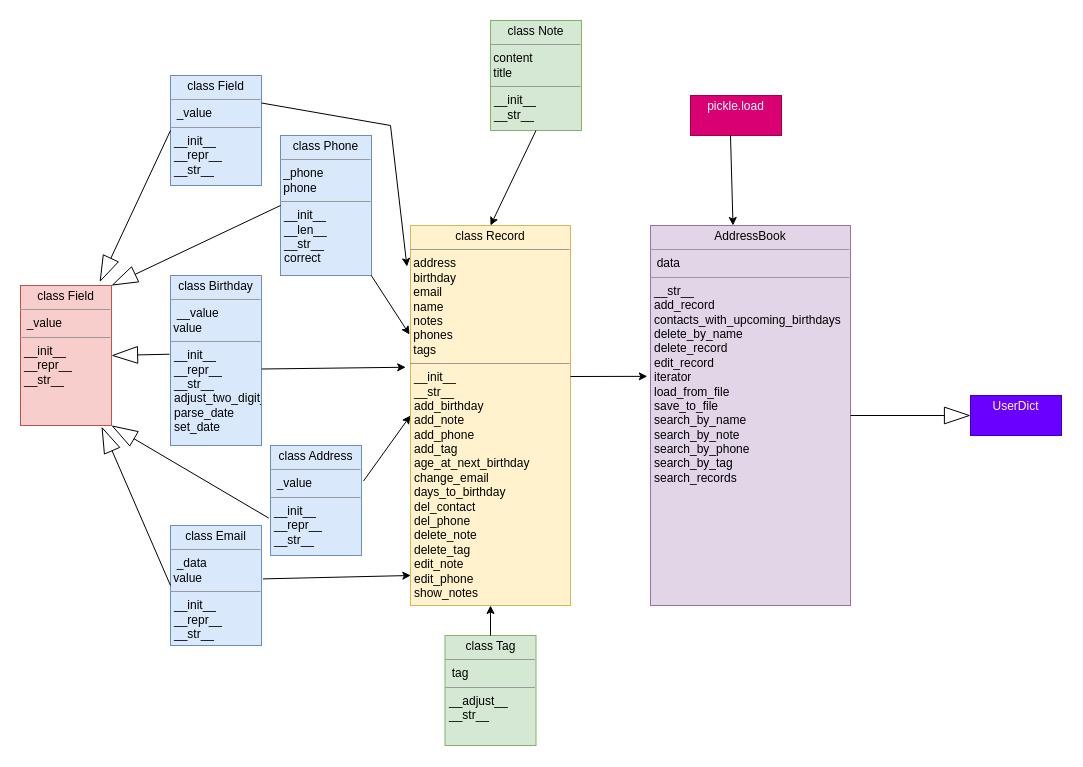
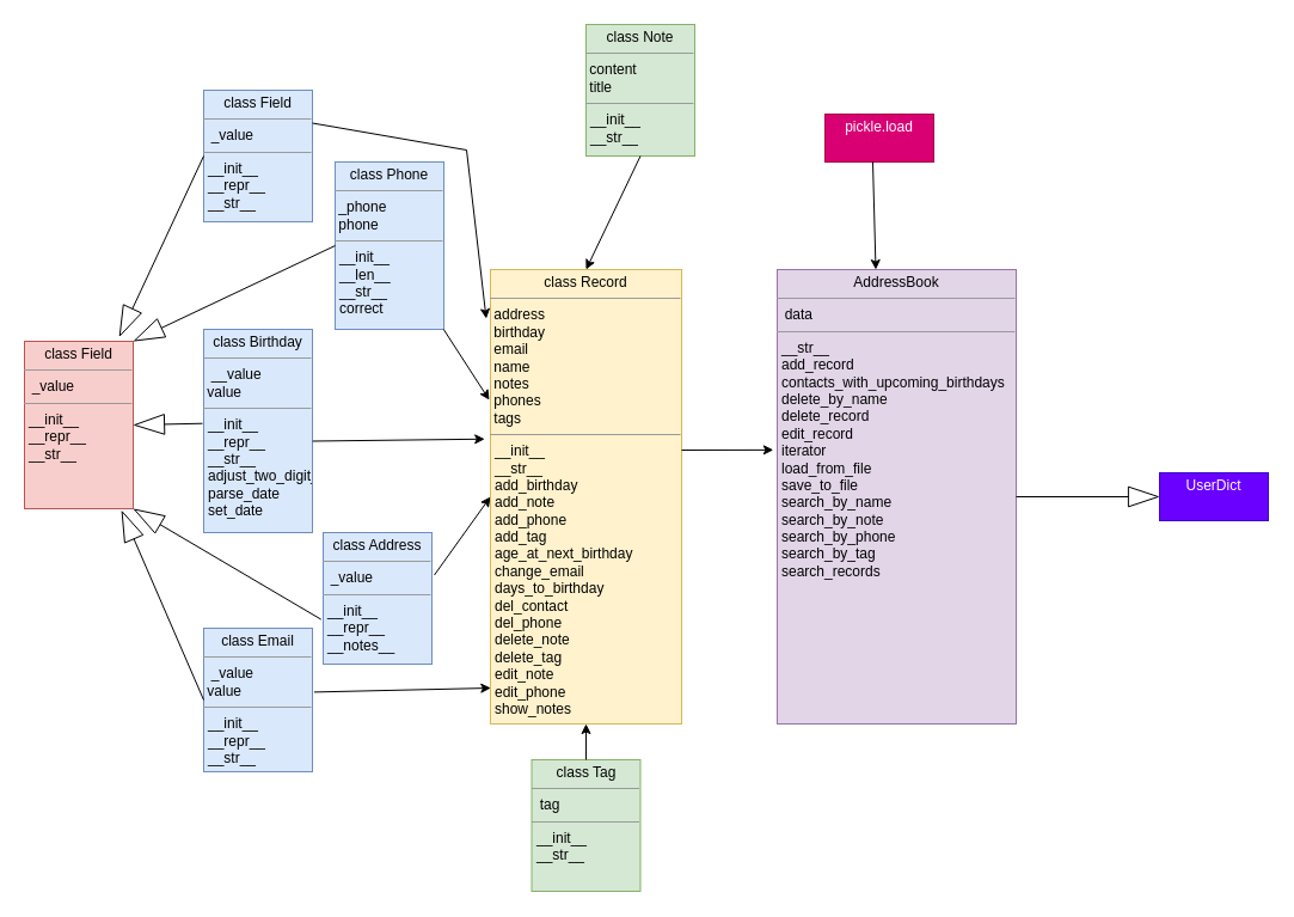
- <mxCell id="5" value="&lt;p style=&quot;margin:0px;margin-top:4px;text-align:center;&quot;&gt;class Address&lt;br&gt;&lt;/p&gt;&lt;hr size=&quot;1&quot;&gt;&lt;p style=&quot;margin:0px;margin-left:4px;&quot;&gt;&lt;/p&gt;&amp;nbsp; _value&lt;hr size=&quot;1&quot;&gt;&lt;p style=&quot;margin:0px;margin-left:4px;&quot;&gt;__init__&lt;/p&gt;&lt;p style=&quot;margin:0px;margin-left:4px;&quot;&gt;__repr__&lt;/p&gt;&lt;p style=&quot;margin:0px;margin-left:4px;&quot;&gt;__str__&lt;/p&gt;" style="verticalAlign=top;align=left;overflow=fill;fontSize=12;fontFamily=Helvetica;html=1;whiteSpace=wrap;fillColor=#dae8fc;strokeColor=#6c8ebf;" vertex="1" parent="1"><mxGeometry x="270" y="445" width="91" height="110" as="geometry" /></mxCell>
+ <mxCell id="5" value="&lt;p style=&quot;margin:0px;margin-top:4px;text-align:center;&quot;&gt;class Address&lt;br&gt;&lt;/p&gt;&lt;hr size=&quot;1&quot;&gt;&lt;p style=&quot;margin:0px;margin-left:4px;&quot;&gt;&lt;/p&gt;&amp;nbsp; _value&lt;hr size=&quot;1&quot;&gt;&lt;p style=&quot;margin:0px;margin-left:4px;&quot;&gt;__init__&lt;/p&gt;&lt;p style=&quot;margin:0px;margin-left:4px;&quot;&gt;__repr__&lt;/p&gt;&lt;p style=&quot;margin:0px;margin-left:4px;&quot;&gt;__notes__&lt;/p&gt;" style="verticalAlign=top;align=left;overflow=fill;fontSize=12;fontFamily=Helvetica;html=1;whiteSpace=wrap;fillColor=#dae8fc;strokeColor=#6c8ebf;" vertex="1" parent="1"><mxGeometry x="270" y="445" width="91" height="110" as="geometry" /></mxCell>
- <mxCell id="6" value="&lt;p style=&quot;margin:0px;margin-top:4px;text-align:center;&quot;&gt;class Email&lt;br&gt;&lt;/p&gt;&lt;hr size=&quot;1&quot;&gt;&lt;p style=&quot;margin:0px;margin-left:4px;&quot;&gt;&lt;/p&gt;&amp;nbsp;&amp;nbsp;_data&lt;div&gt;&amp;nbsp;value&lt;/div&gt;&lt;hr size=&quot;1&quot;&gt;&lt;p style=&quot;margin:0px;margin-left:4px;&quot;&gt;__init__&lt;/p&gt;&lt;p style=&quot;margin:0px;margin-left:4px;&quot;&gt;__repr__&lt;/p&gt;&lt;p style=&quot;margin:0px;margin-left:4px;&quot;&gt;__str__&lt;/p&gt;" style="verticalAlign=top;align=left;overflow=fill;fontSize=12;fontFamily=Helvetica;html=1;whiteSpace=wrap;fillColor=#dae8fc;strokeColor=#6c8ebf;" vertex="1" parent="1"><mxGeometry x="170" y="525" width="91" height="120" as="geometry" /></mxCell>
+ <mxCell id="6" value="&lt;p style=&quot;margin:0px;margin-top:4px;text-align:center;&quot;&gt;class Email&lt;br&gt;&lt;/p&gt;&lt;hr size=&quot;1&quot;&gt;&lt;p style=&quot;margin:0px;margin-left:4px;&quot;&gt;&lt;/p&gt;&amp;nbsp;&amp;nbsp;_value&lt;div&gt;&amp;nbsp;value&lt;/div&gt;&lt;hr size=&quot;1&quot;&gt;&lt;p style=&quot;margin:0px;margin-left:4px;&quot;&gt;__init__&lt;/p&gt;&lt;p style=&quot;margin:0px;margin-left:4px;&quot;&gt;__repr__&lt;/p&gt;&lt;p style=&quot;margin:0px;margin-left:4px;&quot;&gt;__str__&lt;/p&gt;" style="verticalAlign=top;align=left;overflow=fill;fontSize=12;fontFamily=Helvetica;html=1;whiteSpace=wrap;fillColor=#dae8fc;strokeColor=#6c8ebf;" vertex="1" parent="1"><mxGeometry x="170" y="525" width="91" height="120" as="geometry" /></mxCell>
- <mxCell id="20" value="&lt;p style=&quot;margin:0px;margin-top:4px;text-align:center;&quot;&gt;class Tag&lt;br&gt;&lt;/p&gt;&lt;hr size=&quot;1&quot;&gt;&lt;p style=&quot;margin:0px;margin-left:4px;&quot;&gt;&lt;/p&gt;&amp;nbsp;&amp;nbsp;tag&lt;hr size=&quot;1&quot;&gt;&lt;p style=&quot;margin:0px;margin-left:4px;&quot;&gt;__adjust__&lt;/p&gt;&lt;p style=&quot;margin:0px;margin-left:4px;&quot;&gt;__str__&lt;/p&gt;" style="verticalAlign=top;align=left;overflow=fill;fontSize=12;fontFamily=Helvetica;html=1;whiteSpace=wrap;fillColor=#d5e8d4;strokeColor=#82b366;" vertex="1" parent="1"><mxGeometry x="444.5" y="635" width="91" height="110" as="geometry" /></mxCell>
+ <mxCell id="20" value="&lt;p style=&quot;margin:0px;margin-top:4px;text-align:center;&quot;&gt;class Tag&lt;br&gt;&lt;/p&gt;&lt;hr size=&quot;1&quot;&gt;&lt;p style=&quot;margin:0px;margin-left:4px;&quot;&gt;&lt;/p&gt;&amp;nbsp;&amp;nbsp;tag&lt;hr size=&quot;1&quot;&gt;&lt;p style=&quot;margin:0px;margin-left:4px;&quot;&gt;__init__&lt;/p&gt;&lt;p style=&quot;margin:0px;margin-left:4px;&quot;&gt;__str__&lt;/p&gt;" style="verticalAlign=top;align=left;overflow=fill;fontSize=12;fontFamily=Helvetica;html=1;whiteSpace=wrap;fillColor=#d5e8d4;strokeColor=#82b366;" vertex="1" parent="1"><mxGeometry x="444.5" y="635" width="91" height="110" as="geometry" /></mxCell>
